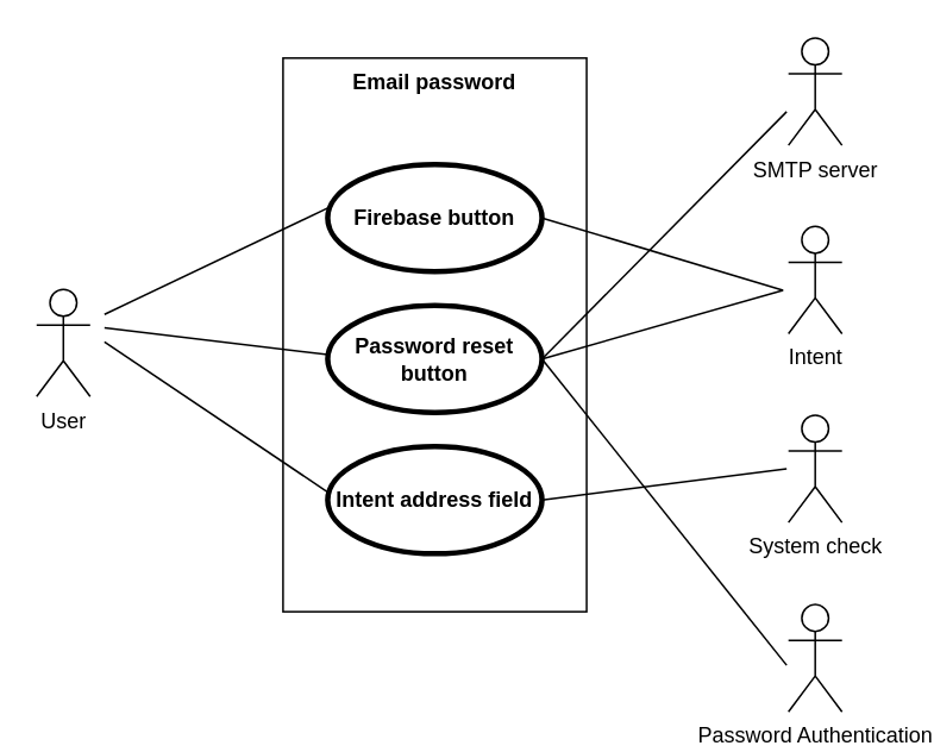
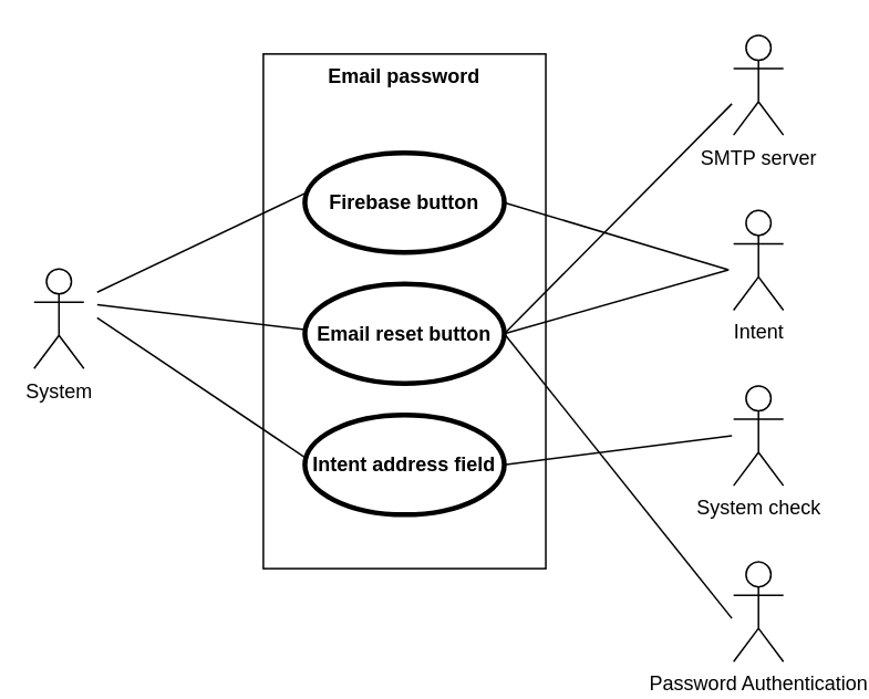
- <mxCell id="5" value="Password reset button" style="shape=ellipse;html=1;strokeWidth=3;fontStyle=1;whiteSpace=wrap;align=center;perimeter=ellipsePerimeter;" vertex="1" parent="1"><mxGeometry x="183" y="170.5" width="120" height="60" as="geometry" /></mxCell>
+ <mxCell id="5" value="Email reset button" style="shape=ellipse;html=1;strokeWidth=3;fontStyle=1;whiteSpace=wrap;align=center;perimeter=ellipsePerimeter;" vertex="1" parent="1"><mxGeometry x="183" y="170.5" width="120" height="60" as="geometry" /></mxCell>
- <mxCell id="2" value="User" style="shape=umlActor;verticalLabelPosition=bottom;labelBackgroundColor=#ffffff;verticalAlign=top;html=1;outlineConnect=0;" vertex="1" parent="1"><mxGeometry x="20" y="161.5" width="30" height="60" as="geometry" /></mxCell>
+ <mxCell id="2" value="System" style="shape=umlActor;verticalLabelPosition=bottom;labelBackgroundColor=#ffffff;verticalAlign=top;html=1;outlineConnect=0;" vertex="1" parent="1"><mxGeometry x="20" y="161.5" width="30" height="60" as="geometry" /></mxCell>
